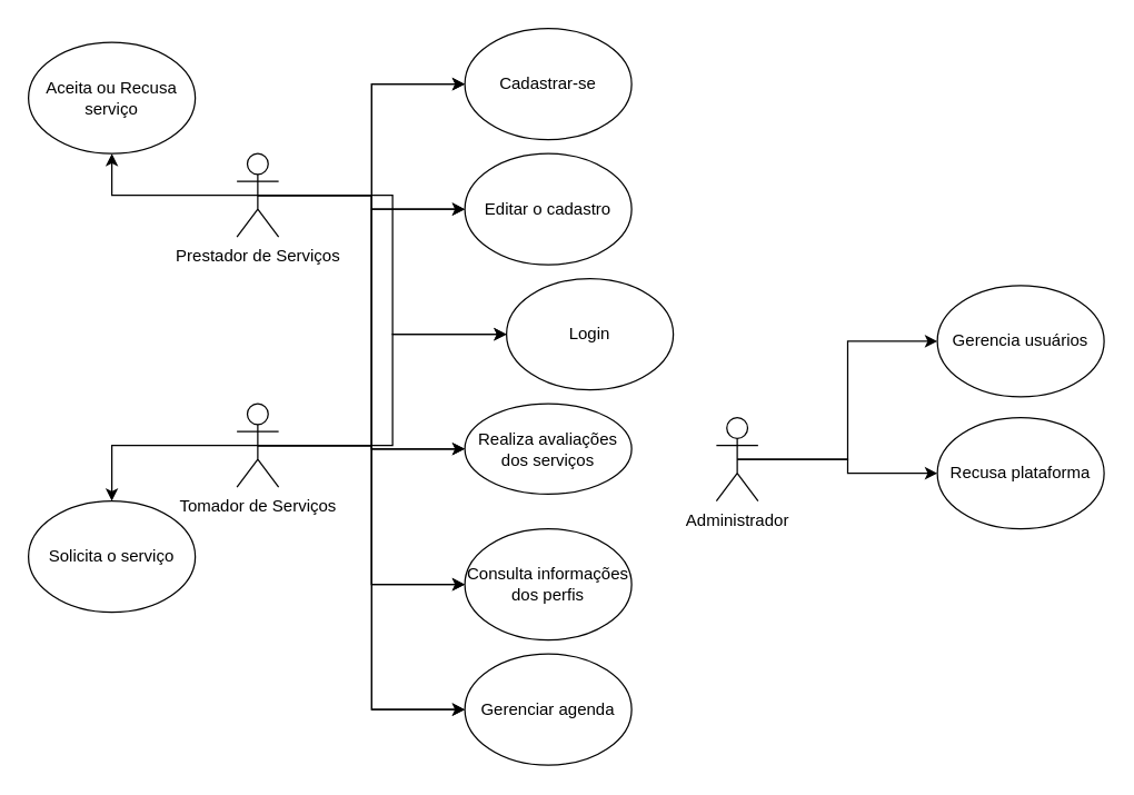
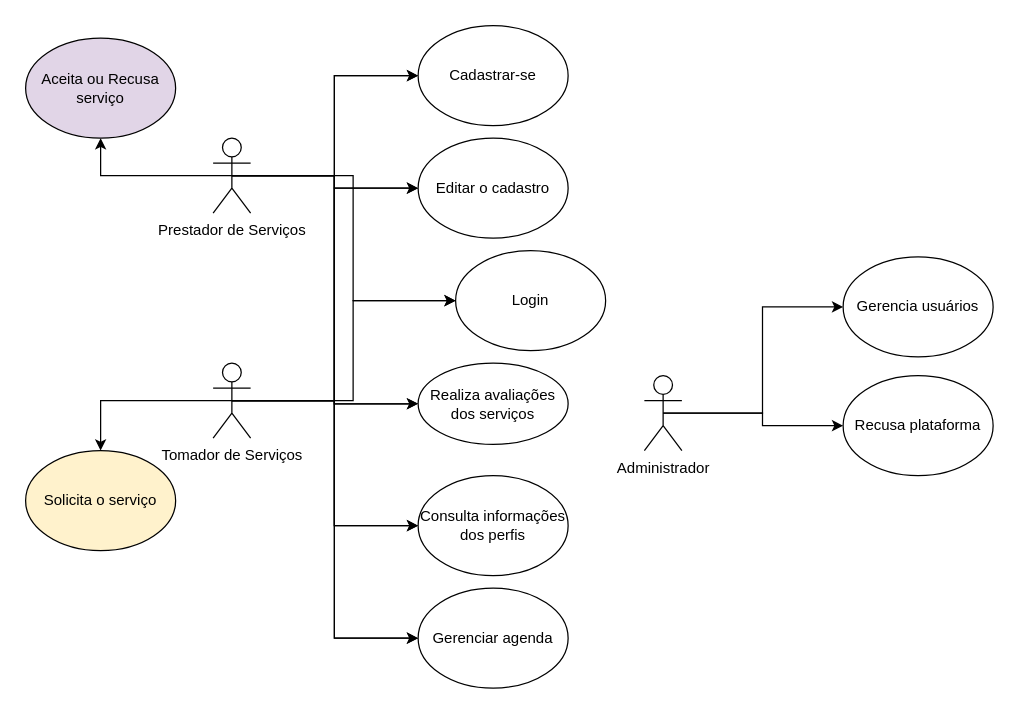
- <mxCell id="28" value="Aceita ou Recusa serviço" style="ellipse;whiteSpace=wrap;html=1;" parent="1" vertex="1"><mxGeometry x="20" y="30" width="120" height="80" as="geometry" /></mxCell>
+ <mxCell id="28" value="Aceita ou Recusa serviço" style="ellipse;whiteSpace=wrap;html=1;fillColor=#e1d5e7;" parent="1" vertex="1"><mxGeometry x="20" y="30" width="120" height="80" as="geometry" /></mxCell>
- <mxCell id="27" value="Solicita o serviço" style="ellipse;whiteSpace=wrap;html=1;" parent="1" vertex="1"><mxGeometry x="20" y="360" width="120" height="80" as="geometry" /></mxCell>
+ <mxCell id="27" value="Solicita o serviço" style="ellipse;whiteSpace=wrap;html=1;fillColor=#fff2cc;" parent="1" vertex="1"><mxGeometry x="20" y="360" width="120" height="80" as="geometry" /></mxCell>
